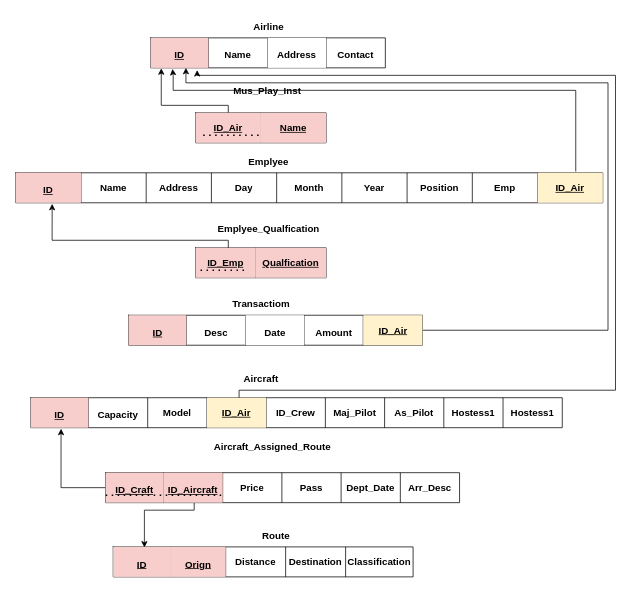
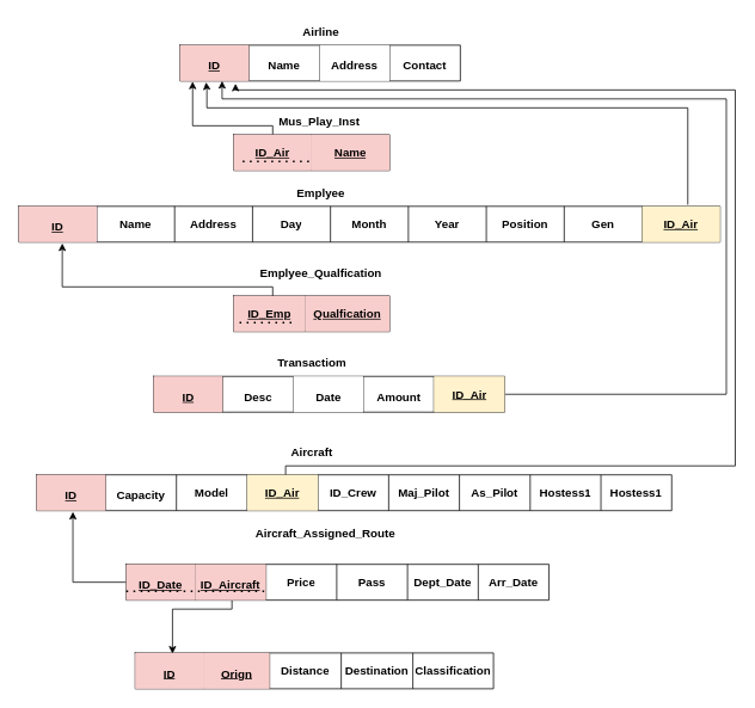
- <mxCell id="33" value="&lt;span style=&quot;font-size: 13px;&quot;&gt;Mus_Play_Inst&amp;nbsp;&lt;/span&gt;" style="text;html=1;align=center;verticalAlign=middle;resizable=0;points=[];autosize=1;strokeColor=none;fillColor=none;fontStyle=1;fontSize=13;" vertex="1" parent="1"><mxGeometry x="296.5" y="105" width="120" height="30" as="geometry" /></mxCell>
+ <mxCell id="33" value="&lt;span style=&quot;font-size: 13px;&quot;&gt;Mus_Play_Inst&amp;nbsp;&lt;/span&gt;" style="text;html=1;align=center;verticalAlign=middle;resizable=0;points=[];autosize=1;strokeColor=none;fillColor=none;fontStyle=1;fontSize=13;" vertex="1" parent="1"><mxGeometry x="296.5" y="120" width="120" height="30" as="geometry" /></mxCell>
- <mxCell id="23" value="Emp" style="shape=partialRectangle;html=1;whiteSpace=wrap;connectable=0;fillColor=none;top=0;left=0;bottom=0;right=0;overflow=hidden;rounded=0;fontStyle=1;fontSize=13;" vertex="1" parent="15"><mxGeometry x="609" width="87" height="40" as="geometry"><mxRectangle width="87" height="40" as="alternateBounds" /></mxGeometry></mxCell>
+ <mxCell id="23" value="Gen" style="shape=partialRectangle;html=1;whiteSpace=wrap;connectable=0;fillColor=none;top=0;left=0;bottom=0;right=0;overflow=hidden;rounded=0;fontStyle=1;fontSize=13;" vertex="1" parent="15"><mxGeometry x="609" width="87" height="40" as="geometry"><mxRectangle width="87" height="40" as="alternateBounds" /></mxGeometry></mxCell>
- <mxCell id="61" value="&lt;p style=&quot;direction: ltr; unicode-bidi: embed; font-size: 13px;&quot; align=&quot;center&quot; class=&quot;MsoNormal&quot;&gt;&lt;u style=&quot;font-size: 13px;&quot;&gt;&lt;span style=&quot;font-size: 13px;&quot;&gt;ID_Craft&lt;/span&gt;&lt;/u&gt;&lt;/p&gt;" style="shape=partialRectangle;html=1;whiteSpace=wrap;connectable=0;fillColor=#f8cecc;top=0;left=0;bottom=0;right=0;overflow=hidden;strokeColor=#b85450;rounded=0;fontStyle=1;fontSize=13;" vertex="1" parent="60"><mxGeometry width="77" height="40" as="geometry"><mxRectangle width="77" height="40" as="alternateBounds" /></mxGeometry></mxCell>
+ <mxCell id="61" value="&lt;p style=&quot;direction: ltr; unicode-bidi: embed; font-size: 13px;&quot; align=&quot;center&quot; class=&quot;MsoNormal&quot;&gt;&lt;u style=&quot;font-size: 13px;&quot;&gt;&lt;span style=&quot;font-size: 13px;&quot;&gt;ID_Date&lt;/span&gt;&lt;/u&gt;&lt;/p&gt;" style="shape=partialRectangle;html=1;whiteSpace=wrap;connectable=0;fillColor=#f8cecc;top=0;left=0;bottom=0;right=0;overflow=hidden;strokeColor=#b85450;rounded=0;fontStyle=1;fontSize=13;" vertex="1" parent="60"><mxGeometry width="77" height="40" as="geometry"><mxRectangle width="77" height="40" as="alternateBounds" /></mxGeometry></mxCell>
- <mxCell id="66" value="Arr_Desc" style="shape=partialRectangle;html=1;whiteSpace=wrap;connectable=0;fillColor=none;top=0;left=0;bottom=0;right=0;overflow=hidden;rounded=0;fontStyle=1;fontSize=13;" vertex="1" parent="60"><mxGeometry x="393" width="79" height="40" as="geometry"><mxRectangle width="79" height="40" as="alternateBounds" /></mxGeometry></mxCell>
+ <mxCell id="66" value="Arr_Date" style="shape=partialRectangle;html=1;whiteSpace=wrap;connectable=0;fillColor=none;top=0;left=0;bottom=0;right=0;overflow=hidden;rounded=0;fontStyle=1;fontSize=13;" vertex="1" parent="60"><mxGeometry x="393" width="79" height="40" as="geometry"><mxRectangle width="79" height="40" as="alternateBounds" /></mxGeometry></mxCell>
- <mxCell id="75" value="&lt;span&gt;&lt;font style=&quot;font-size: 13px;&quot;&gt;Route&lt;/font&gt;&lt;/span&gt;" style="text;html=1;align=center;verticalAlign=middle;resizable=0;points=[];autosize=1;strokeColor=none;fillColor=none;fontStyle=1" vertex="1" parent="1"><mxGeometry x="336.5" y="699" width="60" height="30" as="geometry" /></mxCell>
